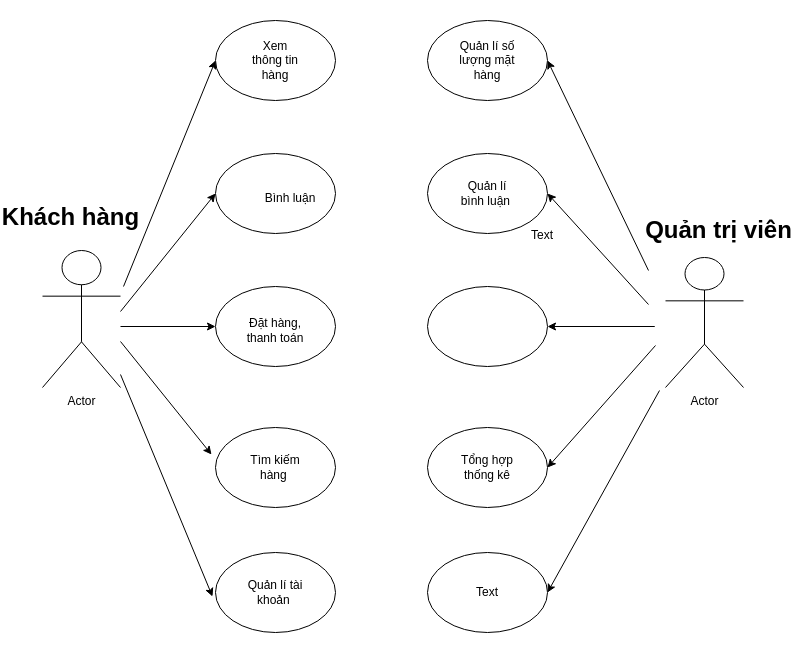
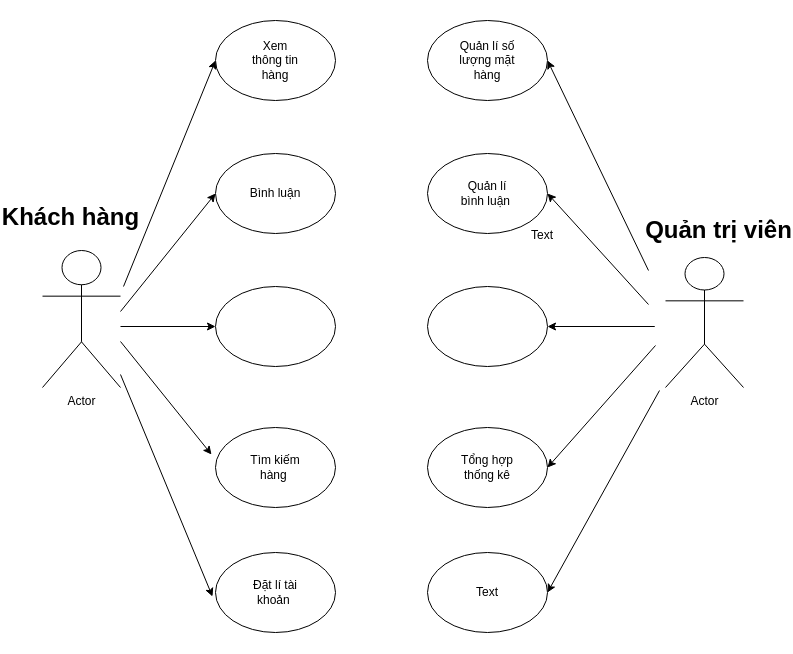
- <mxCell id="20" value="Bình luận" style="text;html=1;strokeColor=none;fillColor=none;align=center;verticalAlign=middle;whiteSpace=wrap;rounded=0;" parent="1" vertex="1"><mxGeometry x="260" y="183" width="60" height="30" as="geometry" /></mxCell>
+ <mxCell id="20" value="Bình luận" style="text;html=1;strokeColor=none;fillColor=none;align=center;verticalAlign=middle;whiteSpace=wrap;rounded=0;" parent="1" vertex="1"><mxGeometry x="245" y="178" width="60" height="30" as="geometry" /></mxCell>
- <mxCell id="21" value="Đặt hàng, thanh toán" style="text;html=1;strokeColor=none;fillColor=none;align=center;verticalAlign=middle;whiteSpace=wrap;rounded=0;" parent="1" vertex="1"><mxGeometry x="245" y="315" width="60" height="30" as="geometry" /></mxCell>
- <mxCell id="23" value="Quản lí tài khoản&amp;nbsp;" style="text;html=1;strokeColor=none;fillColor=none;align=center;verticalAlign=middle;whiteSpace=wrap;rounded=0;" parent="1" vertex="1"><mxGeometry x="245" y="577" width="60" height="30" as="geometry" /></mxCell>
+ <mxCell id="23" value="Đặt lí tài khoản&amp;nbsp;" style="text;html=1;strokeColor=none;fillColor=none;align=center;verticalAlign=middle;whiteSpace=wrap;rounded=0;" parent="1" vertex="1"><mxGeometry x="245" y="577" width="60" height="30" as="geometry" /></mxCell>
